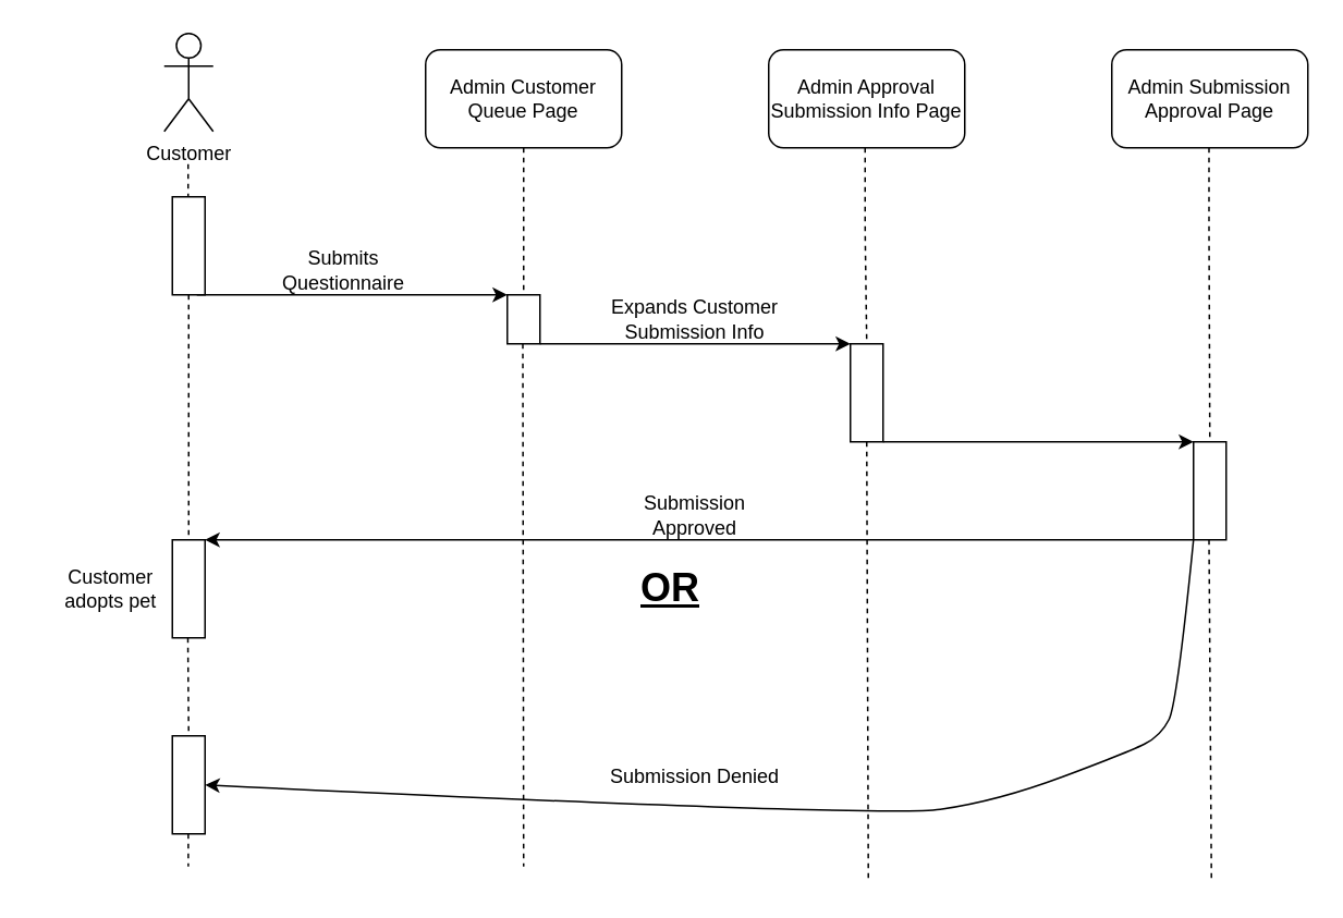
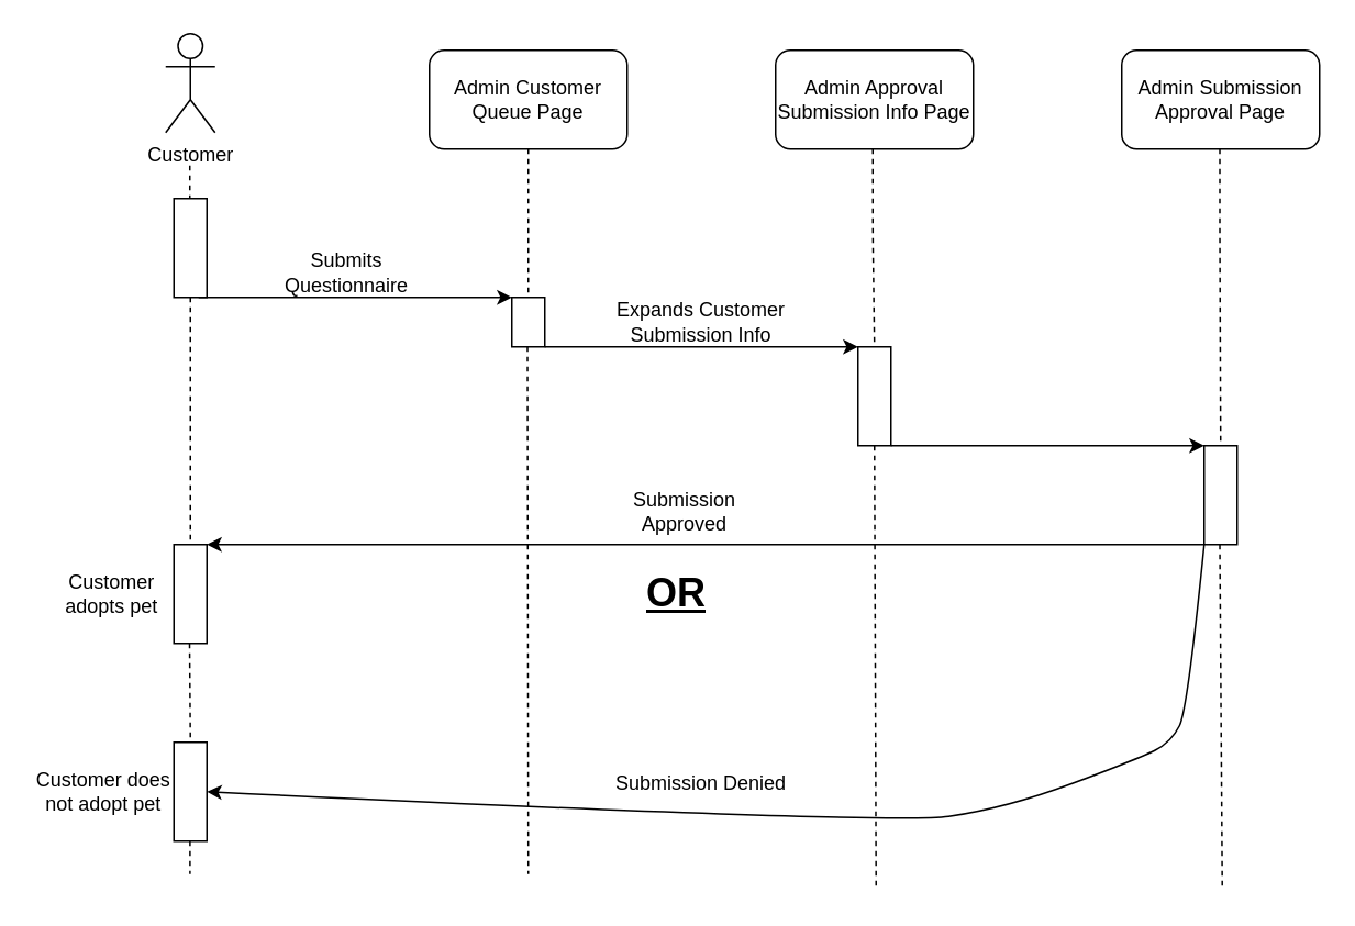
- <mxCell id="20" value="Submission Approved" style="text;strokeColor=none;align=center;fillColor=none;html=1;verticalAlign=middle;whiteSpace=wrap;rounded=0;" parent="1" vertex="1"><mxGeometry x="370" y="300" width="110" height="30" as="geometry" /></mxCell>
+ <mxCell id="20" value="Submission Approved" style="text;strokeColor=none;align=center;fillColor=none;html=1;verticalAlign=middle;whiteSpace=wrap;rounded=0;" parent="1" vertex="1"><mxGeometry x="360" y="295" width="110" height="30" as="geometry" /></mxCell>
+ <mxCell id="28" value="Customer does not adopt pet" style="text;strokeColor=none;align=center;fillColor=none;html=1;verticalAlign=middle;whiteSpace=wrap;rounded=0;" parent="1" vertex="1"><mxGeometry x="20" y="465" width="85" height="30" as="geometry" /></mxCell>
